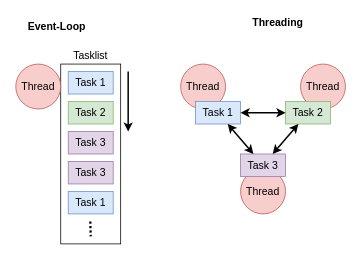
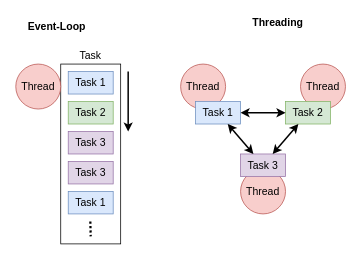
- <mxCell id="2" value="Tasklist" style="rounded=0;whiteSpace=wrap;html=1;fontSize=14;labelPosition=center;verticalLabelPosition=top;align=center;verticalAlign=bottom;" parent="1" vertex="1"><mxGeometry x="80" y="85" width="80" height="240" as="geometry" /></mxCell>
+ <mxCell id="2" value="Task" style="rounded=0;whiteSpace=wrap;html=1;fontSize=14;labelPosition=center;verticalLabelPosition=top;align=center;verticalAlign=bottom;" parent="1" vertex="1"><mxGeometry x="80" y="85" width="80" height="240" as="geometry" /></mxCell>
